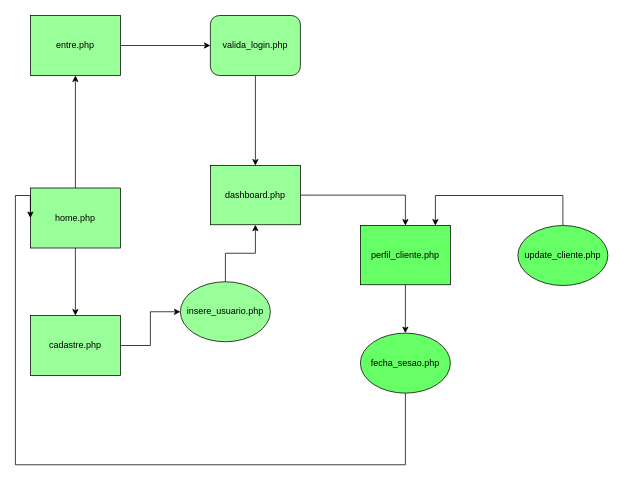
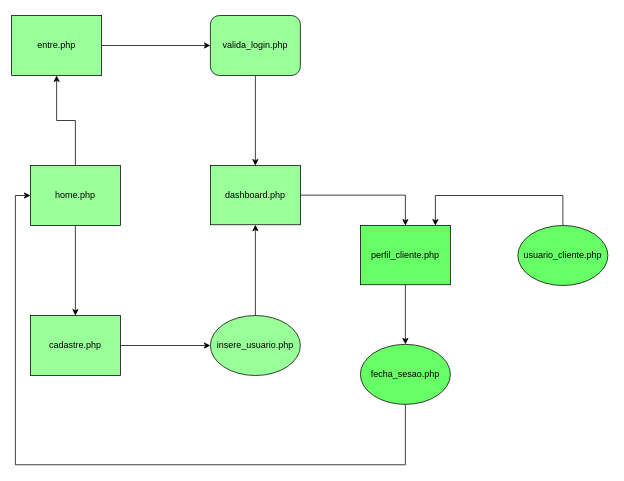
- <mxCell id="8" value="entre.php" style="rounded=0;whiteSpace=wrap;html=1;fillColor=#99FF99;" parent="1" vertex="1"><mxGeometry x="40" width="120" height="80" as="geometry" y="20" /></mxCell>
+ <mxCell id="8" value="entre.php" style="rounded=0;whiteSpace=wrap;html=1;fillColor=#99FF99;" parent="1" vertex="1"><mxGeometry x="15" y="20" width="120" height="80" as="geometry" /></mxCell>
- <mxCell id="4" value="home.php" style="rounded=0;whiteSpace=wrap;html=1;fillColor=#99FF99;" parent="1" vertex="1"><mxGeometry x="40" y="250" width="120" height="80" as="geometry" /></mxCell>
+ <mxCell id="4" value="home.php" style="rounded=0;whiteSpace=wrap;html=1;fillColor=#99FF99;" parent="1" vertex="1"><mxGeometry x="40" y="220" width="120" height="80" as="geometry" /></mxCell>
- <mxCell id="20" value="update_cliente.php" style="ellipse;whiteSpace=wrap;html=1;fillColor=#66FF66;rounded=0;" parent="1" vertex="1"><mxGeometry x="690" y="300" width="120" height="80" as="geometry" /></mxCell>
+ <mxCell id="20" value="usuario_cliente.php" style="ellipse;whiteSpace=wrap;html=1;fillColor=#66FF66;rounded=0;" parent="1" vertex="1"><mxGeometry x="690" y="300" width="120" height="80" as="geometry" /></mxCell>
- <mxCell id="10" value="insere_usuario.php" style="ellipse;whiteSpace=wrap;html=1;rounded=0;fillColor=#99FF99;" parent="1" vertex="1"><mxGeometry x="240" y="375" width="120" height="80" as="geometry" /></mxCell>
+ <mxCell id="10" value="insere_usuario.php" style="ellipse;whiteSpace=wrap;html=1;rounded=0;fillColor=#99FF99;" parent="1" vertex="1"><mxGeometry x="280" y="420" width="120" height="80" as="geometry" /></mxCell>
- <mxCell id="18" value="fecha_sesao.php" style="ellipse;whiteSpace=wrap;html=1;fillColor=#66FF66;rounded=0;" parent="1" vertex="1"><mxGeometry x="480" y="443.5" width="120" height="80" as="geometry" /></mxCell>
+ <mxCell id="18" value="fecha_sesao.php" style="ellipse;whiteSpace=wrap;html=1;fillColor=#66FF66;rounded=0;" parent="1" vertex="1"><mxGeometry x="480" y="458.5" width="120" height="80" as="geometry" /></mxCell>
